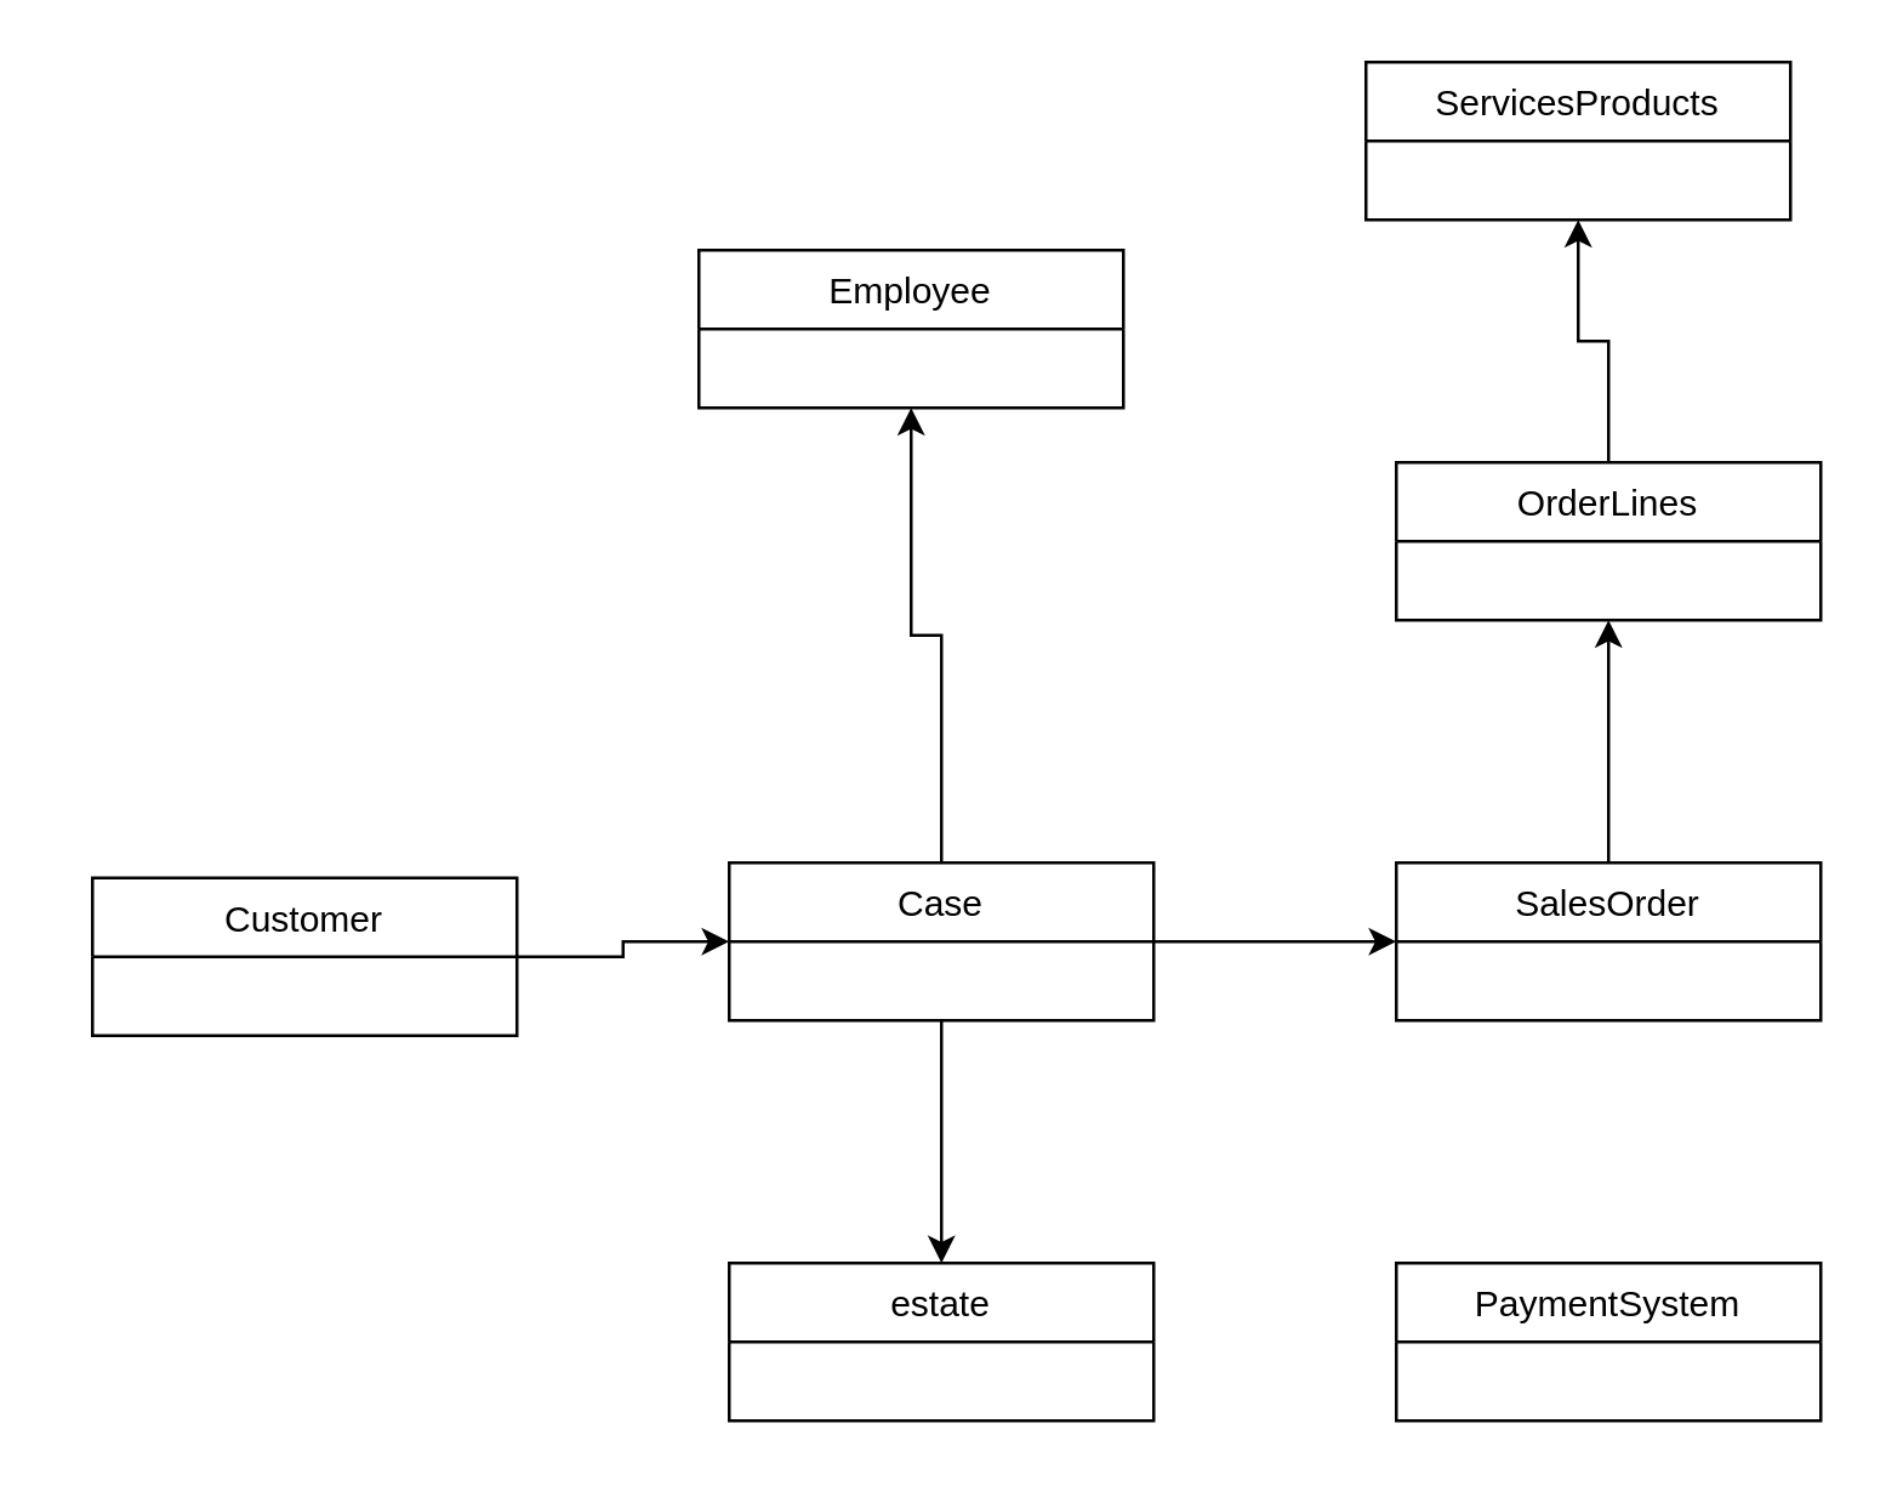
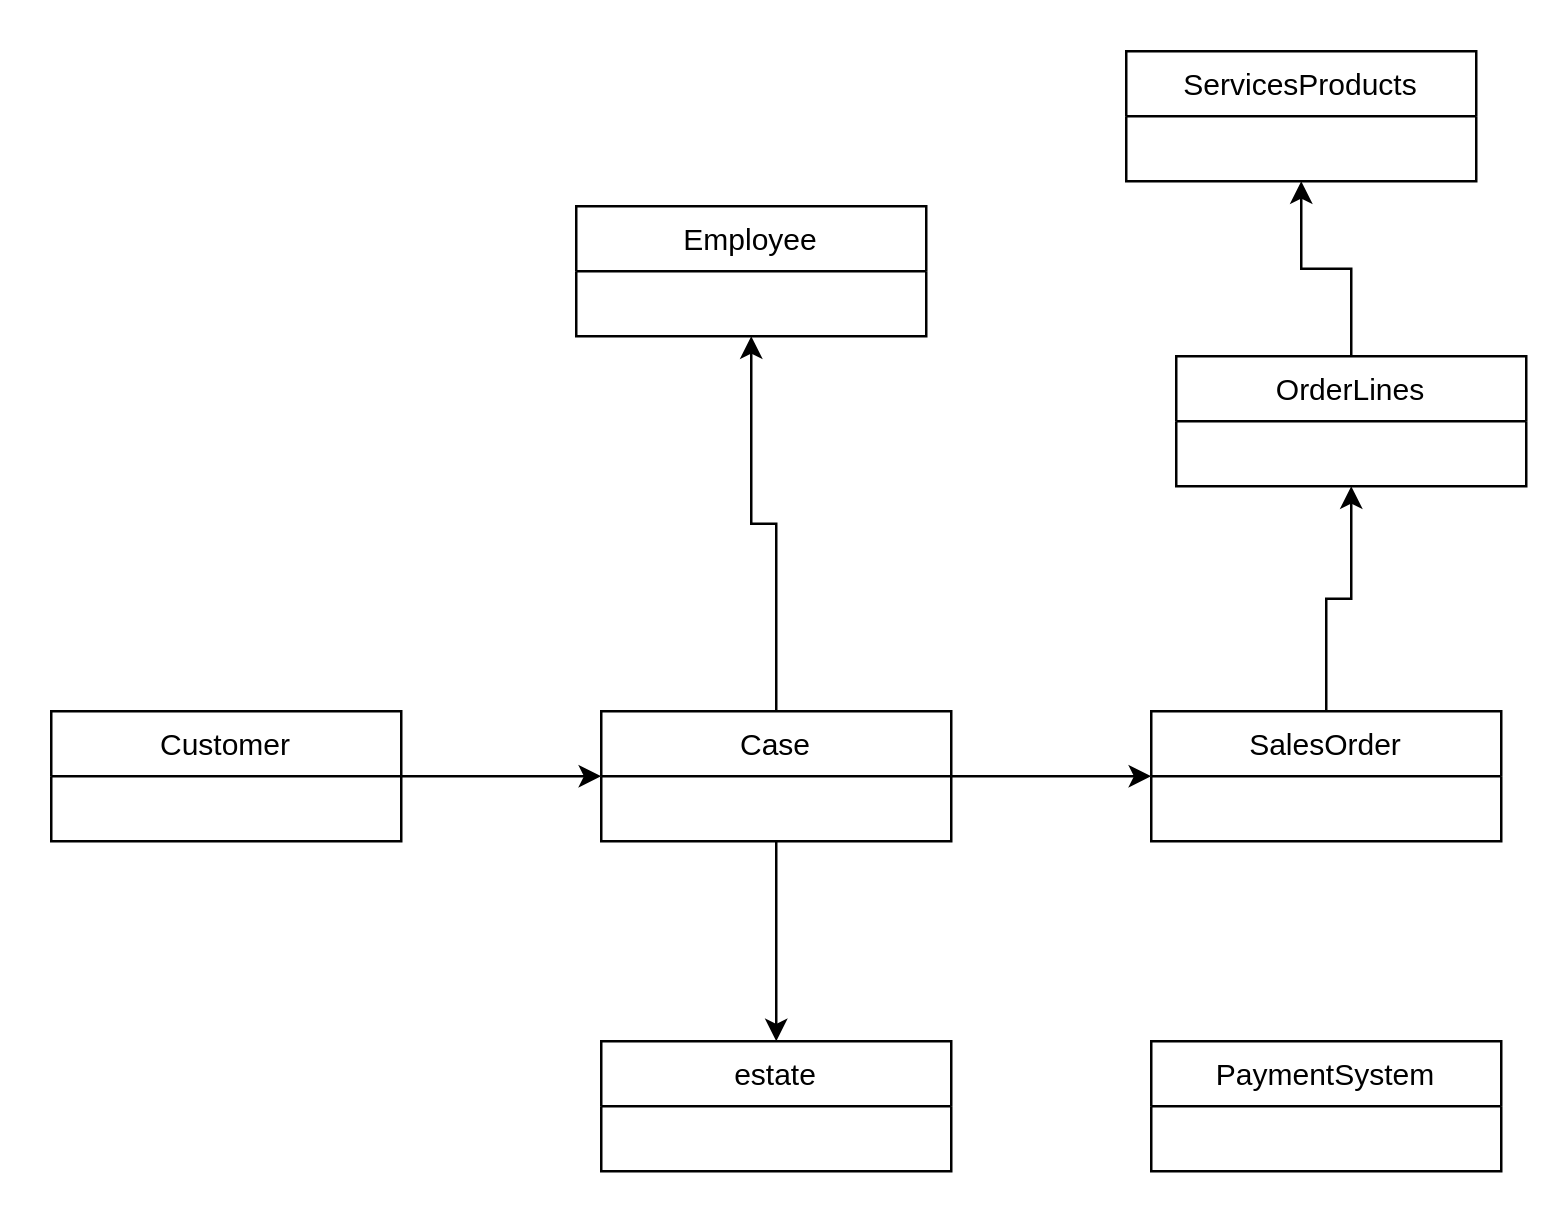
- <mxCell id="13" value="OrderLines" style="swimlane;fontStyle=0;childLayout=stackLayout;horizontal=1;startSize=26;fillColor=none;horizontalStack=0;resizeParent=1;resizeParentMax=0;resizeLast=0;collapsible=1;marginBottom=0;" vertex="1" parent="1"><mxGeometry x="460" y="152" width="140" height="52" as="geometry" /></mxCell>
+ <mxCell id="13" value="OrderLines" style="swimlane;fontStyle=0;childLayout=stackLayout;horizontal=1;startSize=26;fillColor=none;horizontalStack=0;resizeParent=1;resizeParentMax=0;resizeLast=0;collapsible=1;marginBottom=0;" vertex="1" parent="1"><mxGeometry x="470" y="142" width="140" height="52" as="geometry" /></mxCell>
- <mxCell id="3" value="Customer" style="swimlane;fontStyle=0;childLayout=stackLayout;horizontal=1;startSize=26;fillColor=none;horizontalStack=0;resizeParent=1;resizeParentMax=0;resizeLast=0;collapsible=1;marginBottom=0;" vertex="1" parent="1"><mxGeometry x="30" y="289" width="140" height="52" as="geometry" /></mxCell>
+ <mxCell id="3" value="Customer" style="swimlane;fontStyle=0;childLayout=stackLayout;horizontal=1;startSize=26;fillColor=none;horizontalStack=0;resizeParent=1;resizeParentMax=0;resizeLast=0;collapsible=1;marginBottom=0;" vertex="1" parent="1"><mxGeometry x="20" y="284" width="140" height="52" as="geometry" /></mxCell>
